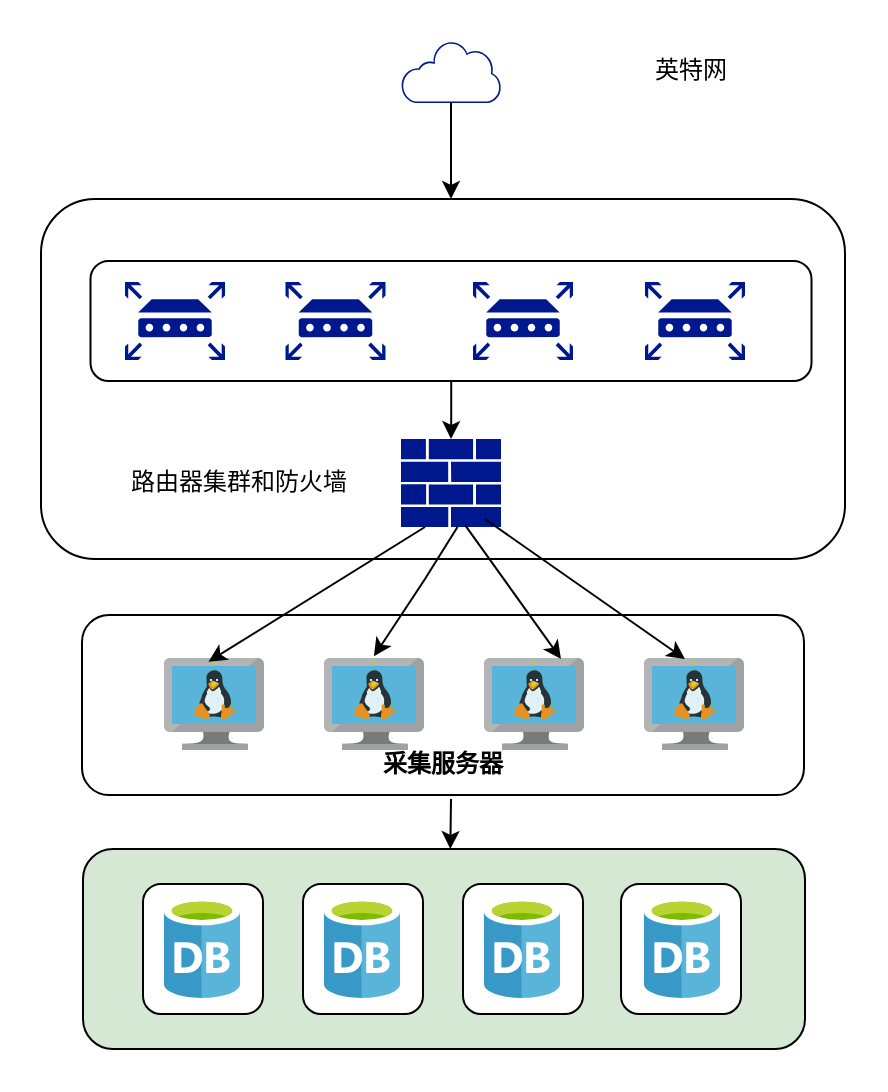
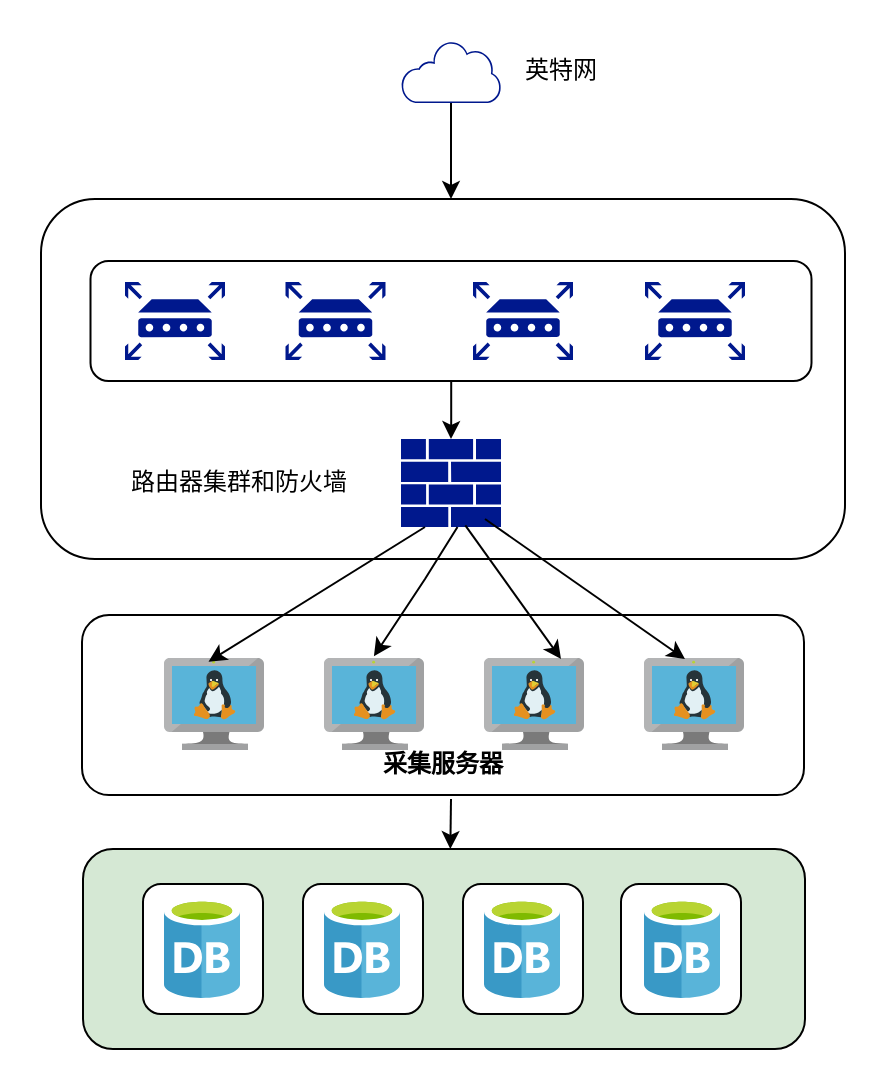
- <mxCell id="29" value="英特网" style="text;html=1;align=center;verticalAlign=middle;resizable=0;points=[];autosize=1;strokeColor=none;fillColor=none;" vertex="1" parent="1"><mxGeometry x="315" y="20" width="60" height="30" as="geometry" /></mxCell>
+ <mxCell id="29" value="英特网" style="text;html=1;align=center;verticalAlign=middle;resizable=0;points=[];autosize=1;strokeColor=none;fillColor=none;" vertex="1" parent="1"><mxGeometry x="250" y="20" width="60" height="30" as="geometry" /></mxCell>
